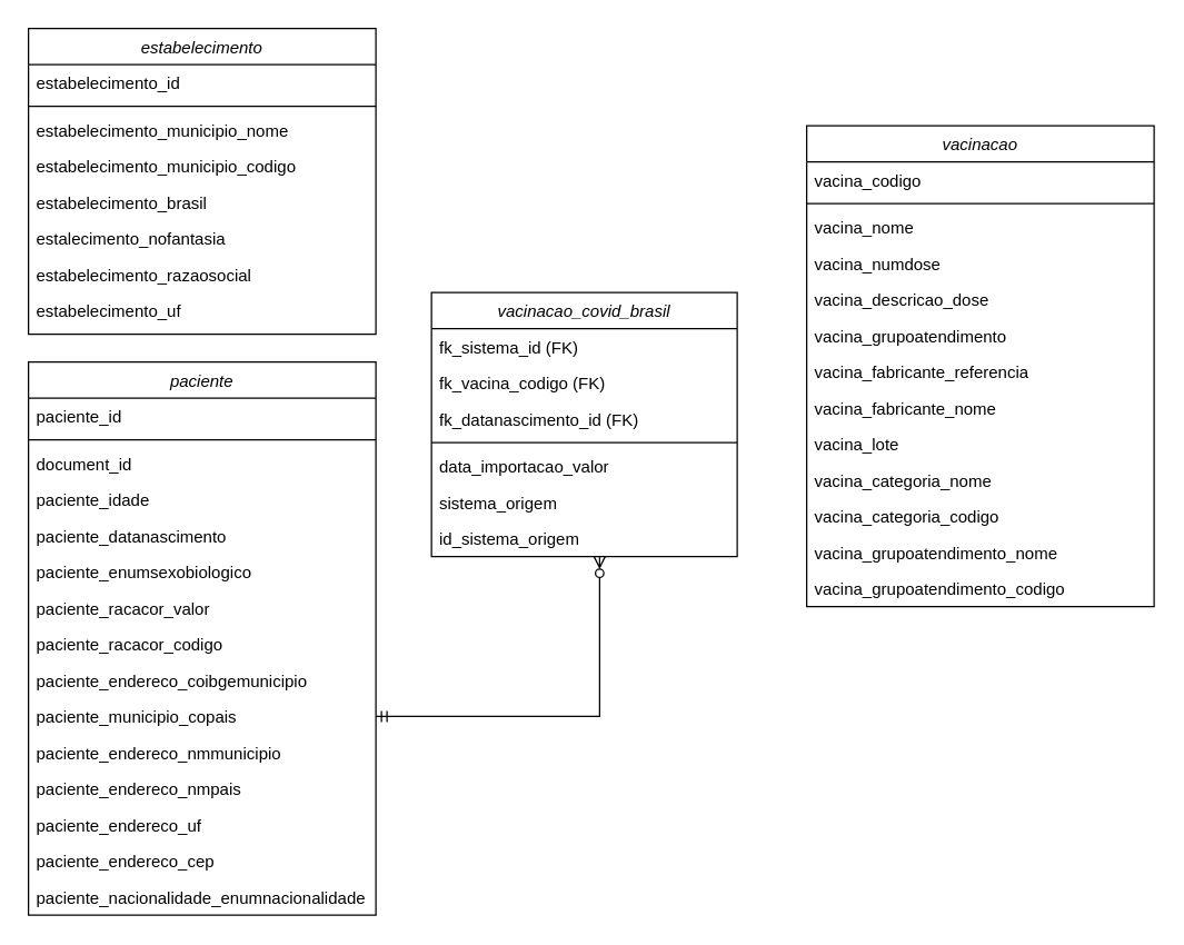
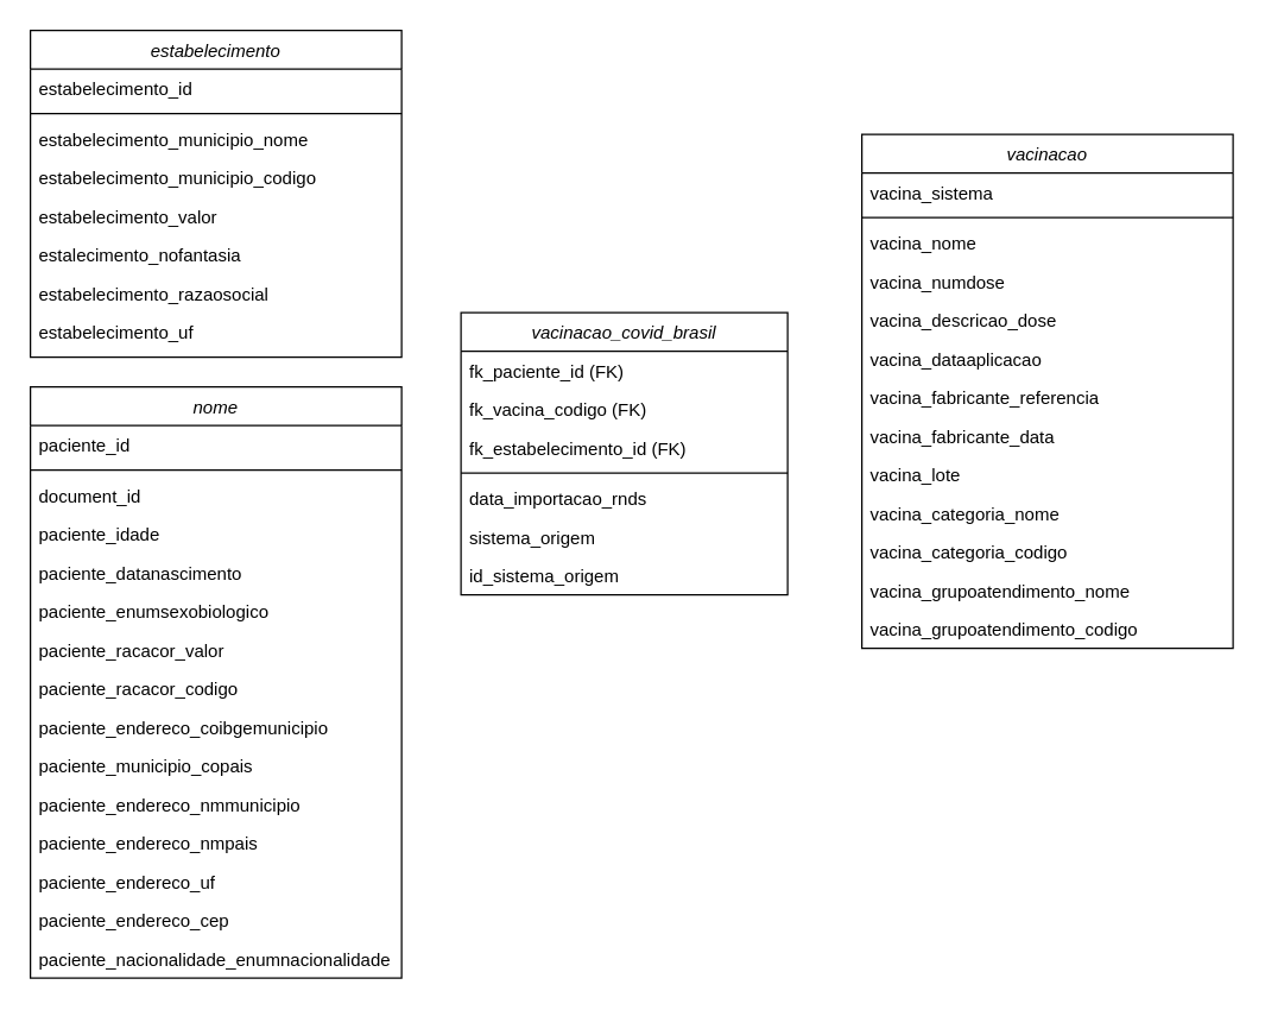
- <mxCell id="36" value="vacina_codigo" style="text;align=left;verticalAlign=top;spacingLeft=4;spacingRight=4;overflow=hidden;rotatable=0;points=[[0,0.5],[1,0.5]];portConstraint=eastwest;" vertex="1" parent="35"><mxGeometry y="26" width="250" height="26" as="geometry" /></mxCell>
+ <mxCell id="36" value="vacina_sistema" style="text;align=left;verticalAlign=top;spacingLeft=4;spacingRight=4;overflow=hidden;rotatable=0;points=[[0,0.5],[1,0.5]];portConstraint=eastwest;" vertex="1" parent="35"><mxGeometry y="26" width="250" height="26" as="geometry" /></mxCell>
- <mxCell id="31" value="estabelecimento_brasil" style="text;align=left;verticalAlign=top;spacingLeft=4;spacingRight=4;overflow=hidden;rotatable=0;points=[[0,0.5],[1,0.5]];portConstraint=eastwest;" vertex="1" parent="26"><mxGeometry y="112" width="250" height="26" as="geometry" /></mxCell>
+ <mxCell id="31" value="estabelecimento_valor" style="text;align=left;verticalAlign=top;spacingLeft=4;spacingRight=4;overflow=hidden;rotatable=0;points=[[0,0.5],[1,0.5]];portConstraint=eastwest;" vertex="1" parent="26"><mxGeometry y="112" width="250" height="26" as="geometry" /></mxCell>
- <mxCell id="41" value="vacina_grupoatendimento" style="text;align=left;verticalAlign=top;spacingLeft=4;spacingRight=4;overflow=hidden;rotatable=0;points=[[0,0.5],[1,0.5]];portConstraint=eastwest;" vertex="1" parent="35"><mxGeometry y="138" width="250" height="26" as="geometry" /></mxCell>
+ <mxCell id="41" value="vacina_dataaplicacao" style="text;align=left;verticalAlign=top;spacingLeft=4;spacingRight=4;overflow=hidden;rotatable=0;points=[[0,0.5],[1,0.5]];portConstraint=eastwest;" vertex="1" parent="35"><mxGeometry y="138" width="250" height="26" as="geometry" /></mxCell>
- <mxCell id="19" value="fk_sistema_id (FK)" style="text;align=left;verticalAlign=top;spacingLeft=4;spacingRight=4;overflow=hidden;rotatable=0;points=[[0,0.5],[1,0.5]];portConstraint=eastwest;" vertex="1" parent="18"><mxGeometry y="26" width="220" height="26" as="geometry" /></mxCell>
+ <mxCell id="19" value="fk_paciente_id (FK)" style="text;align=left;verticalAlign=top;spacingLeft=4;spacingRight=4;overflow=hidden;rotatable=0;points=[[0,0.5],[1,0.5]];portConstraint=eastwest;" vertex="1" parent="18"><mxGeometry y="26" width="220" height="26" as="geometry" /></mxCell>
- <mxCell id="2" value="paciente" style="swimlane;fontStyle=2;align=center;verticalAlign=top;childLayout=stackLayout;horizontal=1;startSize=26;horizontalStack=0;resizeParent=1;resizeLast=0;collapsible=1;marginBottom=0;rounded=0;shadow=0;strokeWidth=1;" vertex="1" parent="1"><mxGeometry x="20" y="260" width="250" height="398" as="geometry"><mxRectangle x="90" y="290" width="160" height="26" as="alternateBounds" /></mxGeometry></mxCell>
+ <mxCell id="2" value="nome" style="swimlane;fontStyle=2;align=center;verticalAlign=top;childLayout=stackLayout;horizontal=1;startSize=26;horizontalStack=0;resizeParent=1;resizeLast=0;collapsible=1;marginBottom=0;rounded=0;shadow=0;strokeWidth=1;" vertex="1" parent="1"><mxGeometry x="20" y="260" width="250" height="398" as="geometry"><mxRectangle x="90" y="290" width="160" height="26" as="alternateBounds" /></mxGeometry></mxCell>
- <mxCell id="43" value="vacina_fabricante_nome" style="text;align=left;verticalAlign=top;spacingLeft=4;spacingRight=4;overflow=hidden;rotatable=0;points=[[0,0.5],[1,0.5]];portConstraint=eastwest;" vertex="1" parent="35"><mxGeometry y="190" width="250" height="26" as="geometry" /></mxCell>
+ <mxCell id="43" value="vacina_fabricante_data" style="text;align=left;verticalAlign=top;spacingLeft=4;spacingRight=4;overflow=hidden;rotatable=0;points=[[0,0.5],[1,0.5]];portConstraint=eastwest;" vertex="1" parent="35"><mxGeometry y="190" width="250" height="26" as="geometry" /></mxCell>
- <mxCell id="21" value="fk_datanascimento_id (FK)" style="text;align=left;verticalAlign=top;spacingLeft=4;spacingRight=4;overflow=hidden;rotatable=0;points=[[0,0.5],[1,0.5]];portConstraint=eastwest;rounded=0;shadow=0;html=0;" vertex="1" parent="18"><mxGeometry y="78" width="220" height="26" as="geometry" /></mxCell>
+ <mxCell id="21" value="fk_estabelecimento_id (FK)" style="text;align=left;verticalAlign=top;spacingLeft=4;spacingRight=4;overflow=hidden;rotatable=0;points=[[0,0.5],[1,0.5]];portConstraint=eastwest;rounded=0;shadow=0;html=0;" vertex="1" parent="18"><mxGeometry y="78" width="220" height="26" as="geometry" /></mxCell>
- <mxCell id="23" value="data_importacao_valor" style="text;align=left;verticalAlign=top;spacingLeft=4;spacingRight=4;overflow=hidden;rotatable=0;points=[[0,0.5],[1,0.5]];portConstraint=eastwest;" vertex="1" parent="18"><mxGeometry y="112" width="220" height="26" as="geometry" /></mxCell>
+ <mxCell id="23" value="data_importacao_rnds" style="text;align=left;verticalAlign=top;spacingLeft=4;spacingRight=4;overflow=hidden;rotatable=0;points=[[0,0.5],[1,0.5]];portConstraint=eastwest;" vertex="1" parent="18"><mxGeometry y="112" width="220" height="26" as="geometry" /></mxCell>
- <mxCell id="49" style="edgeStyle=orthogonalEdgeStyle;rounded=0;orthogonalLoop=1;jettySize=auto;html=1;exitX=1;exitY=0.5;exitDx=0;exitDy=0;entryX=0.55;entryY=1;entryDx=0;entryDy=0;entryPerimeter=0;startArrow=ERmandOne;startFill=0;endArrow=ERzeroToMany;endFill=0;" edge="1" parent="1" source="12" target="25"><mxGeometry relative="1" as="geometry" /></mxCell>
